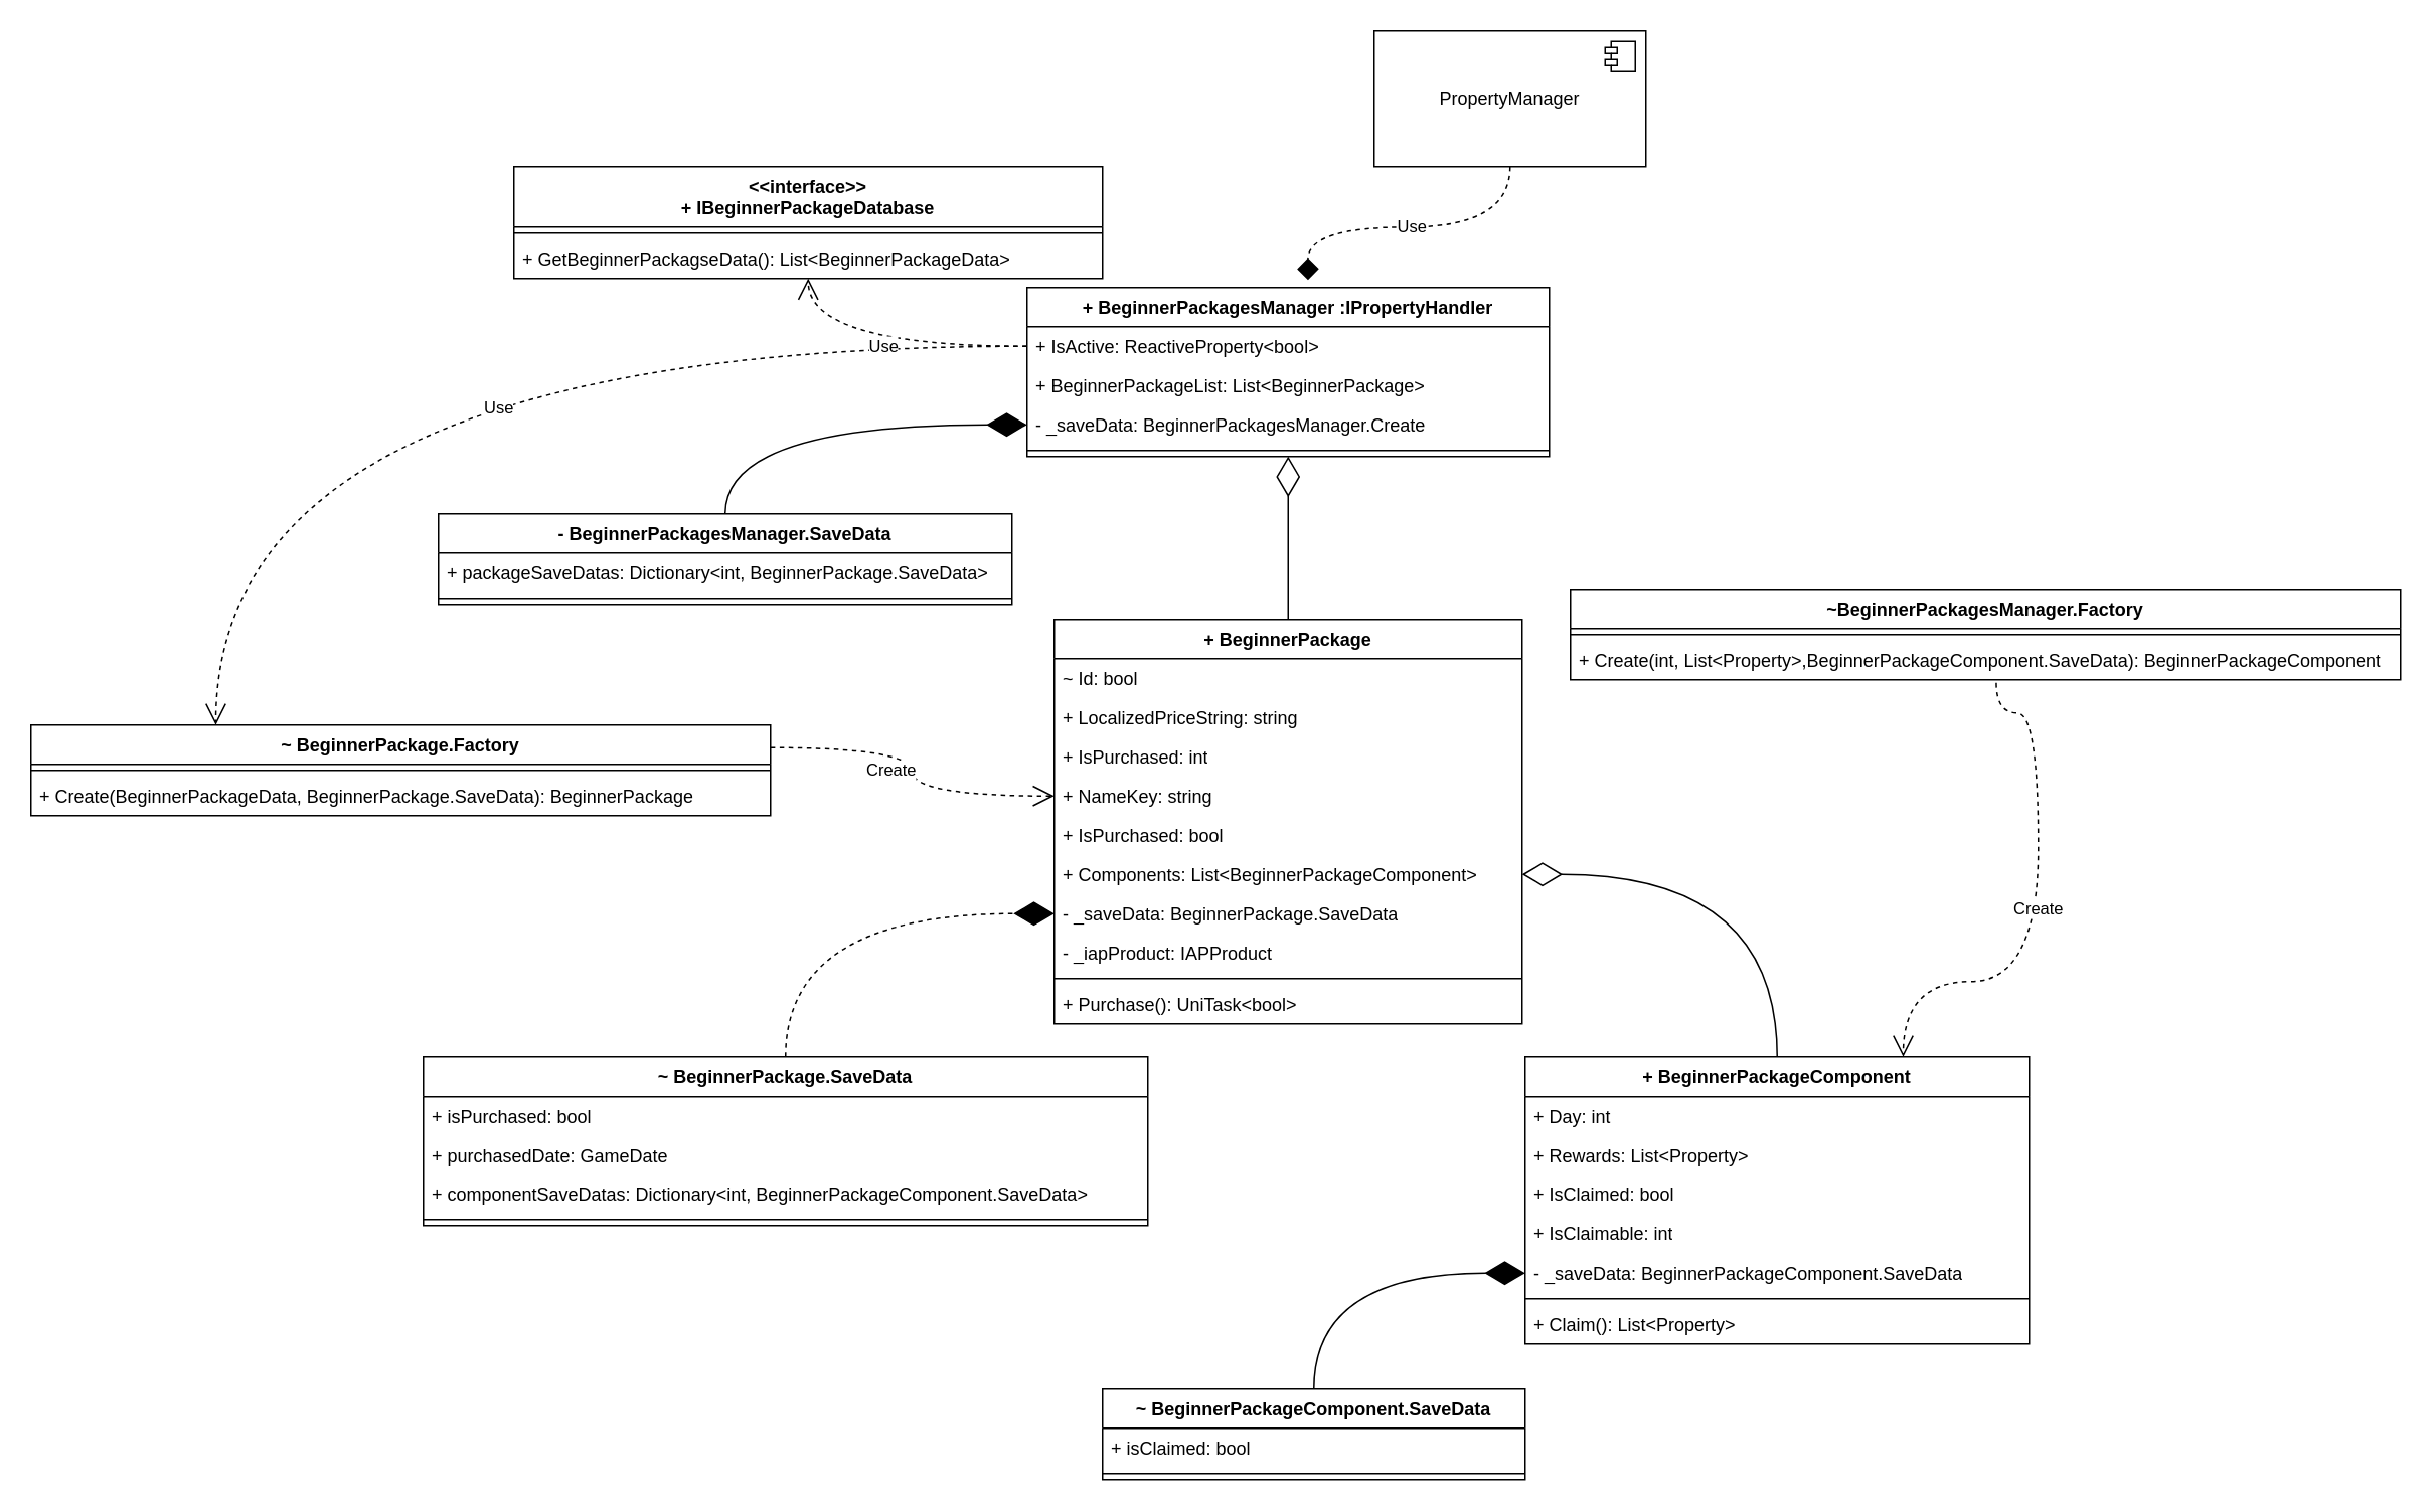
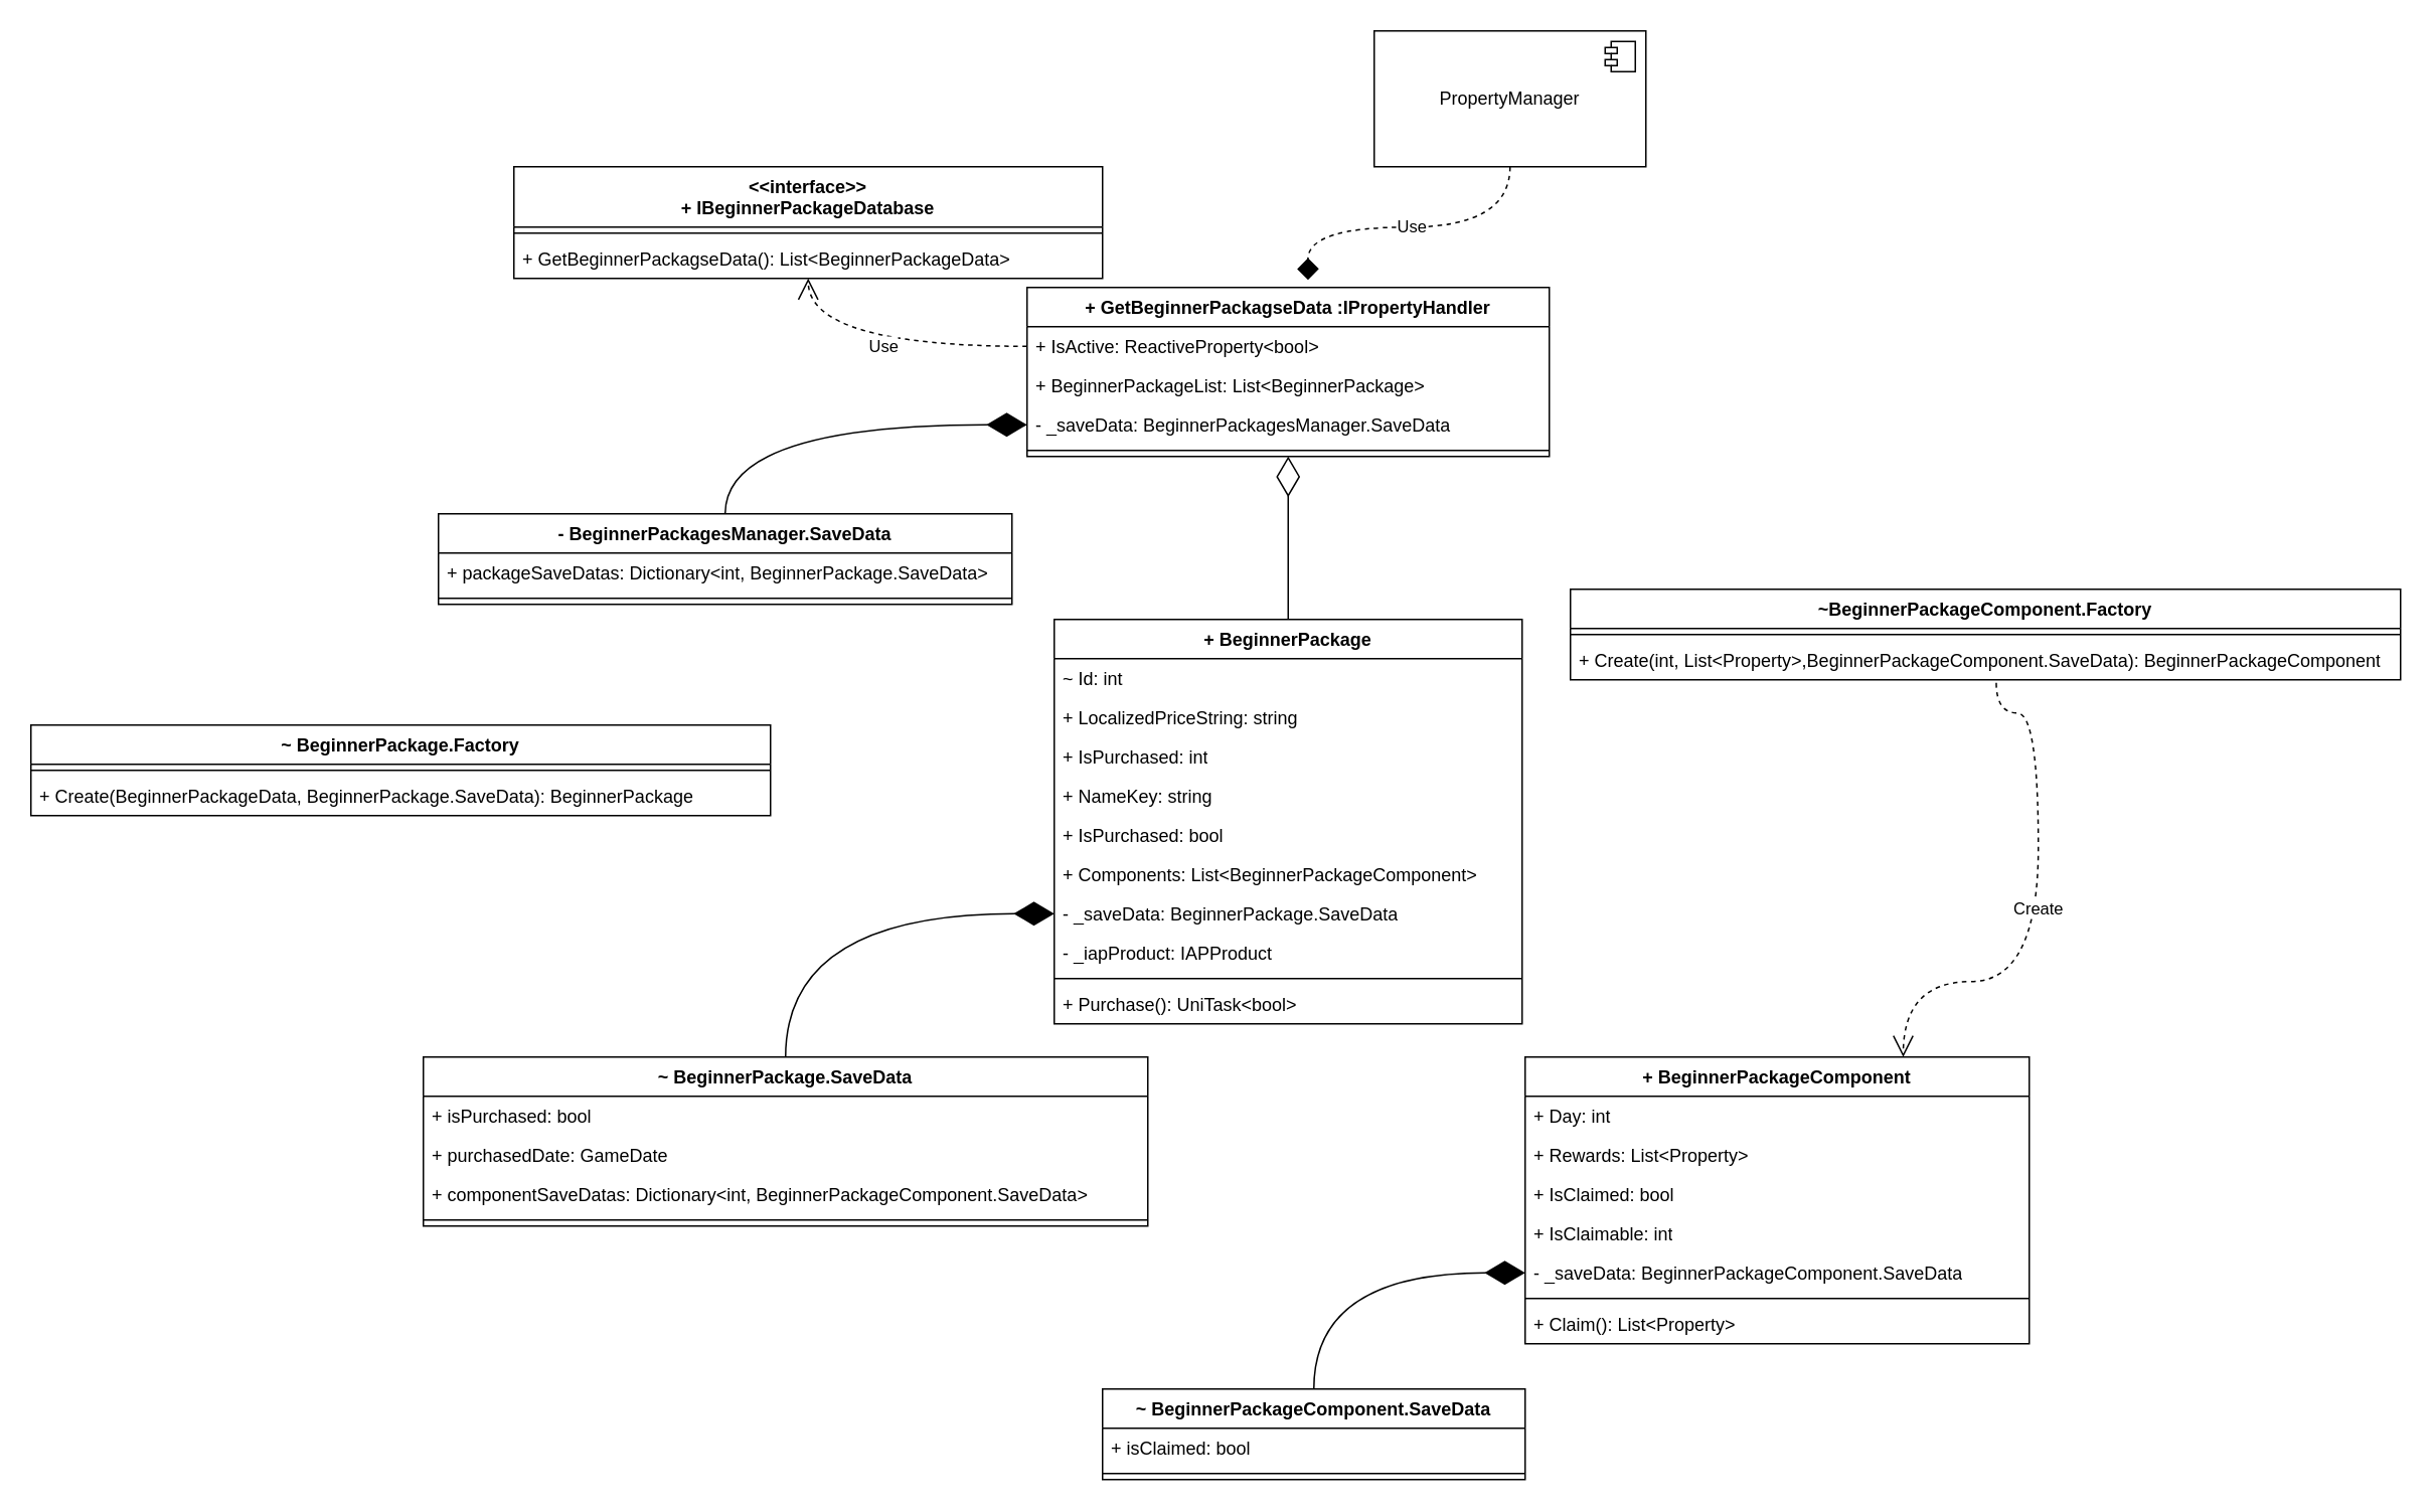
- <mxCell id="2" value="+ BeginnerPackagesManager :IPropertyHandler" style="swimlane;fontStyle=1;align=center;verticalAlign=top;childLayout=stackLayout;horizontal=1;startSize=26;horizontalStack=0;resizeParent=1;resizeParentMax=0;resizeLast=0;collapsible=1;marginBottom=0;whiteSpace=wrap;html=1;" parent="1" vertex="1"><mxGeometry x="680" y="190" width="346" height="112" as="geometry" /></mxCell>
+ <mxCell id="2" value="+ GetBeginnerPackagseData :IPropertyHandler" style="swimlane;fontStyle=1;align=center;verticalAlign=top;childLayout=stackLayout;horizontal=1;startSize=26;horizontalStack=0;resizeParent=1;resizeParentMax=0;resizeLast=0;collapsible=1;marginBottom=0;whiteSpace=wrap;html=1;" parent="1" vertex="1"><mxGeometry x="680" y="190" width="346" height="112" as="geometry" /></mxCell>
- <mxCell id="53" value="Use" style="endArrow=open;endSize=12;dashed=1;html=1;rounded=0;exitX=0;exitY=0.5;exitDx=0;exitDy=0;entryX=0.25;entryY=0;entryDx=0;entryDy=0;edgeStyle=orthogonalEdgeStyle;curved=1;" parent="1" source="3" target="42" edge="1"><mxGeometry x="-0.112" y="41" width="160" relative="1" as="geometry"><mxPoint x="550" y="330" as="sourcePoint" /><mxPoint x="710" y="330" as="targetPoint" /><mxPoint as="offset" /></mxGeometry></mxCell>
- <mxCell id="5" value="- _saveData: BeginnerPackagesManager.Create" style="text;strokeColor=none;fillColor=none;align=left;verticalAlign=top;spacingLeft=4;spacingRight=4;overflow=hidden;rotatable=0;points=[[0,0.5],[1,0.5]];portConstraint=eastwest;whiteSpace=wrap;html=1;" parent="2" vertex="1"><mxGeometry y="78" width="346" height="26" as="geometry" /></mxCell>
+ <mxCell id="5" value="- _saveData: BeginnerPackagesManager.SaveData" style="text;strokeColor=none;fillColor=none;align=left;verticalAlign=top;spacingLeft=4;spacingRight=4;overflow=hidden;rotatable=0;points=[[0,0.5],[1,0.5]];portConstraint=eastwest;whiteSpace=wrap;html=1;" parent="2" vertex="1"><mxGeometry y="78" width="346" height="26" as="geometry" /></mxCell>
- <mxCell id="46" value="~BeginnerPackagesManager.Factory" style="swimlane;fontStyle=1;align=center;verticalAlign=top;childLayout=stackLayout;horizontal=1;startSize=26;horizontalStack=0;resizeParent=1;resizeParentMax=0;resizeLast=0;collapsible=1;marginBottom=0;whiteSpace=wrap;html=1;" parent="1" vertex="1"><mxGeometry x="1040" y="390" width="550" height="60" as="geometry" /></mxCell>
+ <mxCell id="46" value="~BeginnerPackageComponent.Factory" style="swimlane;fontStyle=1;align=center;verticalAlign=top;childLayout=stackLayout;horizontal=1;startSize=26;horizontalStack=0;resizeParent=1;resizeParentMax=0;resizeLast=0;collapsible=1;marginBottom=0;whiteSpace=wrap;html=1;" parent="1" vertex="1"><mxGeometry x="1040" y="390" width="550" height="60" as="geometry" /></mxCell>
- <mxCell id="8" value="~ Id: bool" style="text;strokeColor=none;fillColor=none;align=left;verticalAlign=top;spacingLeft=4;spacingRight=4;overflow=hidden;rotatable=0;points=[[0,0.5],[1,0.5]];portConstraint=eastwest;whiteSpace=wrap;html=1;" parent="7" vertex="1"><mxGeometry y="26" width="310" height="26" as="geometry" /></mxCell>
+ <mxCell id="8" value="~ Id: int" style="text;strokeColor=none;fillColor=none;align=left;verticalAlign=top;spacingLeft=4;spacingRight=4;overflow=hidden;rotatable=0;points=[[0,0.5],[1,0.5]];portConstraint=eastwest;whiteSpace=wrap;html=1;" parent="7" vertex="1"><mxGeometry y="26" width="310" height="26" as="geometry" /></mxCell>
- <mxCell id="45" value="Create" style="endArrow=open;endSize=12;dashed=1;html=1;rounded=0;exitX=1;exitY=0.25;exitDx=0;exitDy=0;edgeStyle=orthogonalEdgeStyle;entryX=0;entryY=0.5;entryDx=0;entryDy=0;curved=1;" parent="1" source="42" target="11" edge="1"><mxGeometry x="-0.009" y="-14" width="160" relative="1" as="geometry"><mxPoint x="790" y="690" as="sourcePoint" /><mxPoint x="950" y="690" as="targetPoint" /><mxPoint as="offset" /></mxGeometry></mxCell>
- <mxCell id="27" value="" style="endArrow=diamondThin;endFill=0;endSize=24;html=1;rounded=0;exitX=0.5;exitY=0;exitDx=0;exitDy=0;entryX=1;entryY=0.5;entryDx=0;entryDy=0;edgeStyle=orthogonalEdgeStyle;curved=1;" parent="1" source="19" target="13" edge="1"><mxGeometry width="160" relative="1" as="geometry"><mxPoint x="686" y="470" as="sourcePoint" /><mxPoint x="846" y="470" as="targetPoint" /></mxGeometry></mxCell>
- <mxCell id="33" value="" style="endArrow=diamondThin;endFill=1;endSize=24;html=1;rounded=0;entryX=0;entryY=0.5;entryDx=0;entryDy=0;exitX=0.5;exitY=0;exitDx=0;exitDy=0;edgeStyle=orthogonalEdgeStyle;curved=1;dashed=1;" parent="1" source="28" target="14" edge="1"><mxGeometry width="160" relative="1" as="geometry"><mxPoint x="720" y="480" as="sourcePoint" /><mxPoint x="880" y="480" as="targetPoint" /></mxGeometry></mxCell>
+ <mxCell id="33" value="" style="endArrow=diamondThin;endFill=1;endSize=24;html=1;rounded=0;entryX=0;entryY=0.5;entryDx=0;entryDy=0;exitX=0.5;exitY=0;exitDx=0;exitDy=0;edgeStyle=orthogonalEdgeStyle;curved=1;" parent="1" source="28" target="14" edge="1"><mxGeometry width="160" relative="1" as="geometry"><mxPoint x="720" y="480" as="sourcePoint" /><mxPoint x="880" y="480" as="targetPoint" /></mxGeometry></mxCell>
